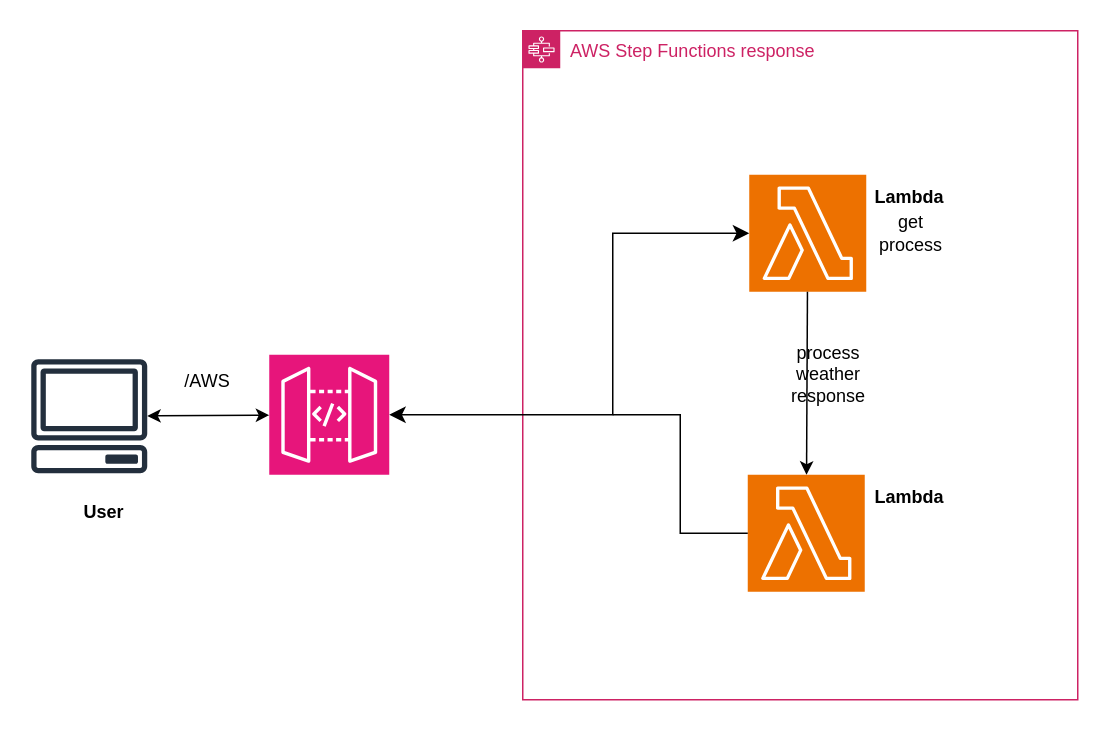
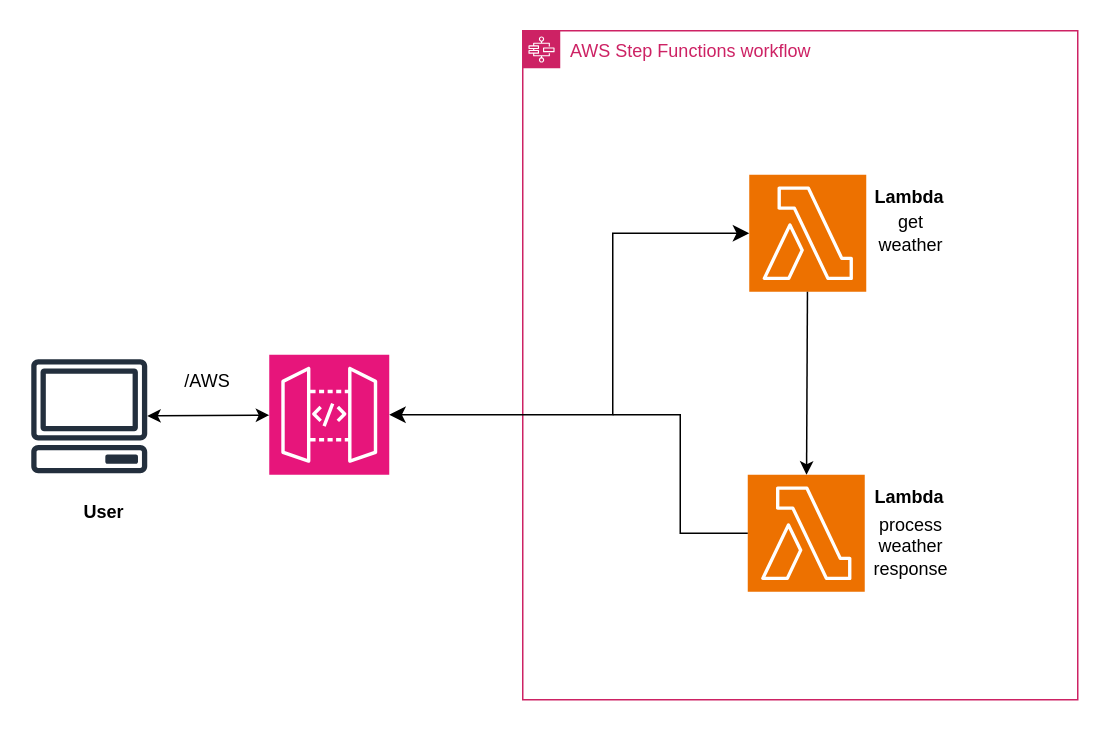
- <mxCell id="2" value="AWS Step Functions response" style="points=[[0,0],[0.25,0],[0.5,0],[0.75,0],[1,0],[1,0.25],[1,0.5],[1,0.75],[1,1],[0.75,1],[0.5,1],[0.25,1],[0,1],[0,0.75],[0,0.5],[0,0.25]];outlineConnect=0;gradientColor=none;html=1;whiteSpace=wrap;fontSize=12;fontStyle=0;container=1;pointerEvents=0;collapsible=0;recursiveResize=0;shape=mxgraph.aws4.group;grIcon=mxgraph.aws4.group_aws_step_functions_workflow;strokeColor=#CD2264;fillColor=none;verticalAlign=top;align=left;spacingLeft=30;fontColor=#CD2264;dashed=0;" vertex="1" parent="1"><mxGeometry x="348" y="20" width="370" height="446" as="geometry" /></mxCell>
+ <mxCell id="2" value="AWS Step Functions workflow" style="points=[[0,0],[0.25,0],[0.5,0],[0.75,0],[1,0],[1,0.25],[1,0.5],[1,0.75],[1,1],[0.75,1],[0.5,1],[0.25,1],[0,1],[0,0.75],[0,0.5],[0,0.25]];outlineConnect=0;gradientColor=none;html=1;whiteSpace=wrap;fontSize=12;fontStyle=0;container=1;pointerEvents=0;collapsible=0;recursiveResize=0;shape=mxgraph.aws4.group;grIcon=mxgraph.aws4.group_aws_step_functions_workflow;strokeColor=#CD2264;fillColor=none;verticalAlign=top;align=left;spacingLeft=30;fontColor=#CD2264;dashed=0;" vertex="1" parent="1"><mxGeometry x="348" y="20" width="370" height="446" as="geometry" /></mxCell>
- <mxCell id="6" value="get process" style="text;strokeColor=none;align=center;fillColor=none;html=1;verticalAlign=middle;whiteSpace=wrap;rounded=0;" vertex="1" parent="2"><mxGeometry x="229" y="120" width="60" height="30" as="geometry" /></mxCell>
+ <mxCell id="6" value="get weather" style="text;strokeColor=none;align=center;fillColor=none;html=1;verticalAlign=middle;whiteSpace=wrap;rounded=0;" vertex="1" parent="2"><mxGeometry x="229" y="120" width="60" height="30" as="geometry" /></mxCell>
- <mxCell id="9" value="process weather response" style="text;strokeColor=none;align=center;fillColor=none;html=1;verticalAlign=middle;whiteSpace=wrap;rounded=0;" vertex="1" parent="2"><mxGeometry x="174" y="214" width="60" height="30" as="geometry" /></mxCell>
+ <mxCell id="9" value="process weather response" style="text;strokeColor=none;align=center;fillColor=none;html=1;verticalAlign=middle;whiteSpace=wrap;rounded=0;" vertex="1" parent="2"><mxGeometry x="229" y="329" width="60" height="30" as="geometry" /></mxCell>
